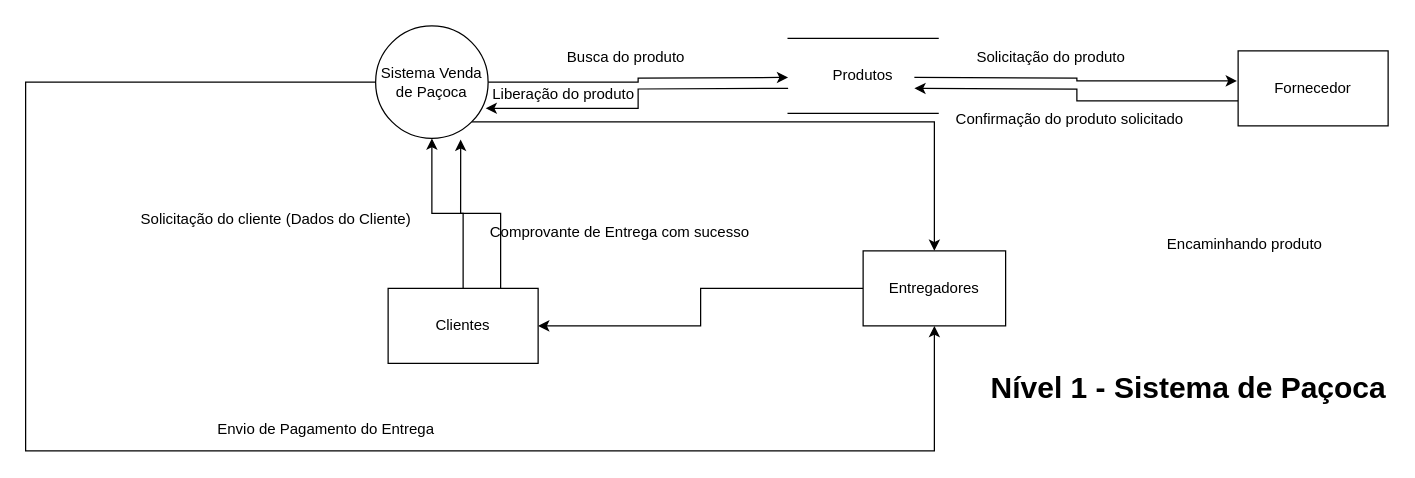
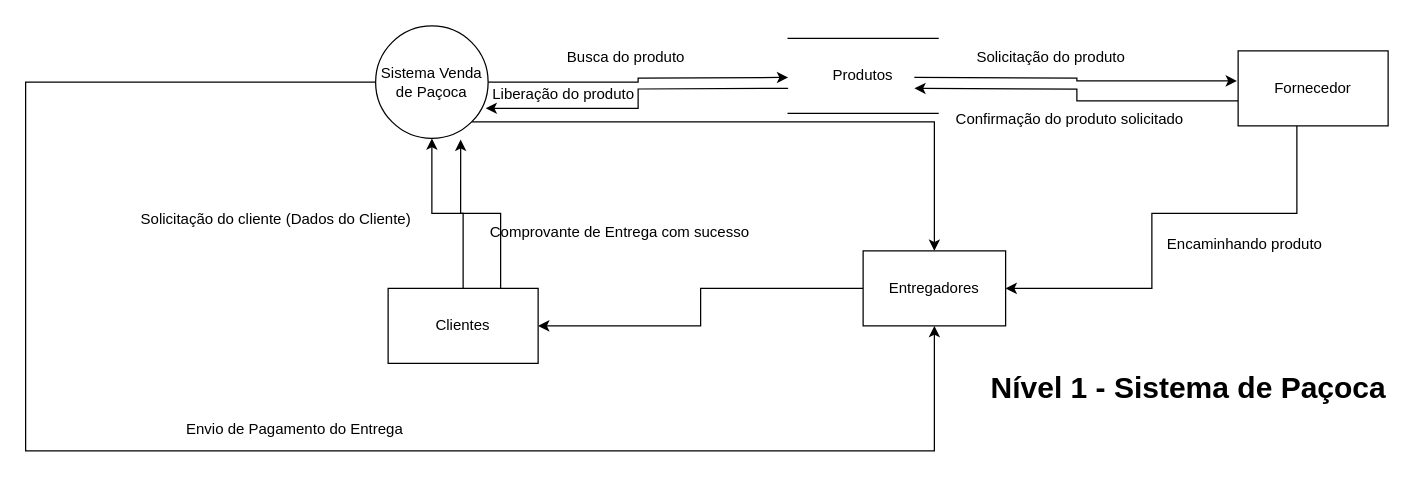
+ <mxCell id="6" style="edgeStyle=orthogonalEdgeStyle;rounded=0;orthogonalLoop=1;jettySize=auto;html=1;entryX=1;entryY=0.5;entryDx=0;entryDy=0;" edge="1" parent="1" target="10" source="19"><mxGeometry relative="1" as="geometry"><mxPoint x="1037" y="110" as="sourcePoint" /><Array as="points"><mxPoint x="1037" y="170" /><mxPoint x="921" y="170" /><mxPoint x="921" y="230" /></Array></mxGeometry></mxCell>
- <mxCell id="24" value="Envio de Pagamento do Entrega" style="text;html=1;align=center;verticalAlign=middle;resizable=0;points=[];autosize=1;strokeColor=none;fillColor=none;" vertex="1" parent="1"><mxGeometry x="160" y="328" width="200" height="30" as="geometry" /></mxCell>
+ <mxCell id="24" value="Envio de Pagamento do Entrega" style="text;html=1;align=center;verticalAlign=middle;resizable=0;points=[];autosize=1;strokeColor=none;fillColor=none;" vertex="1" parent="1"><mxGeometry x="135" y="328" width="200" height="30" as="geometry" /></mxCell>
